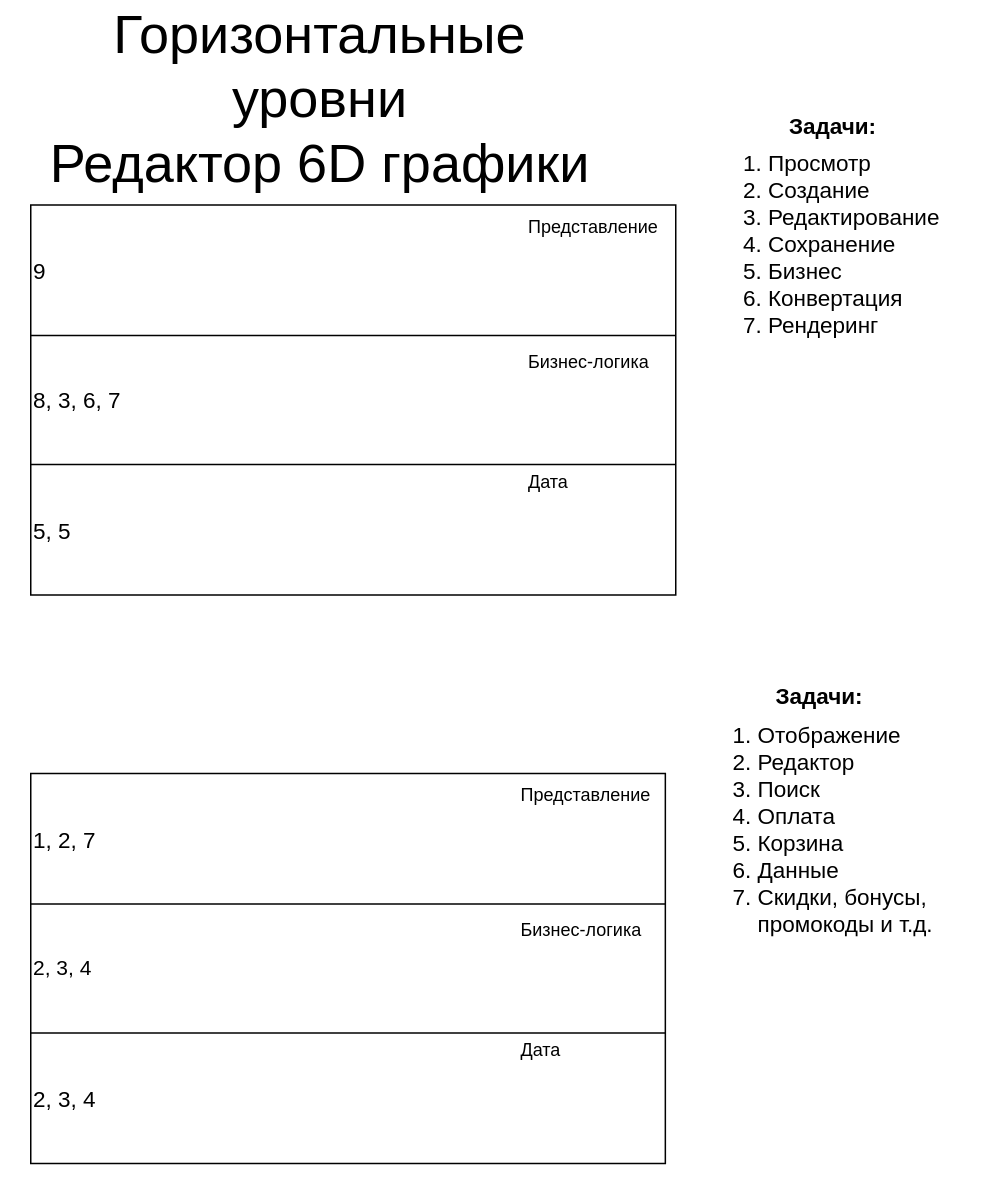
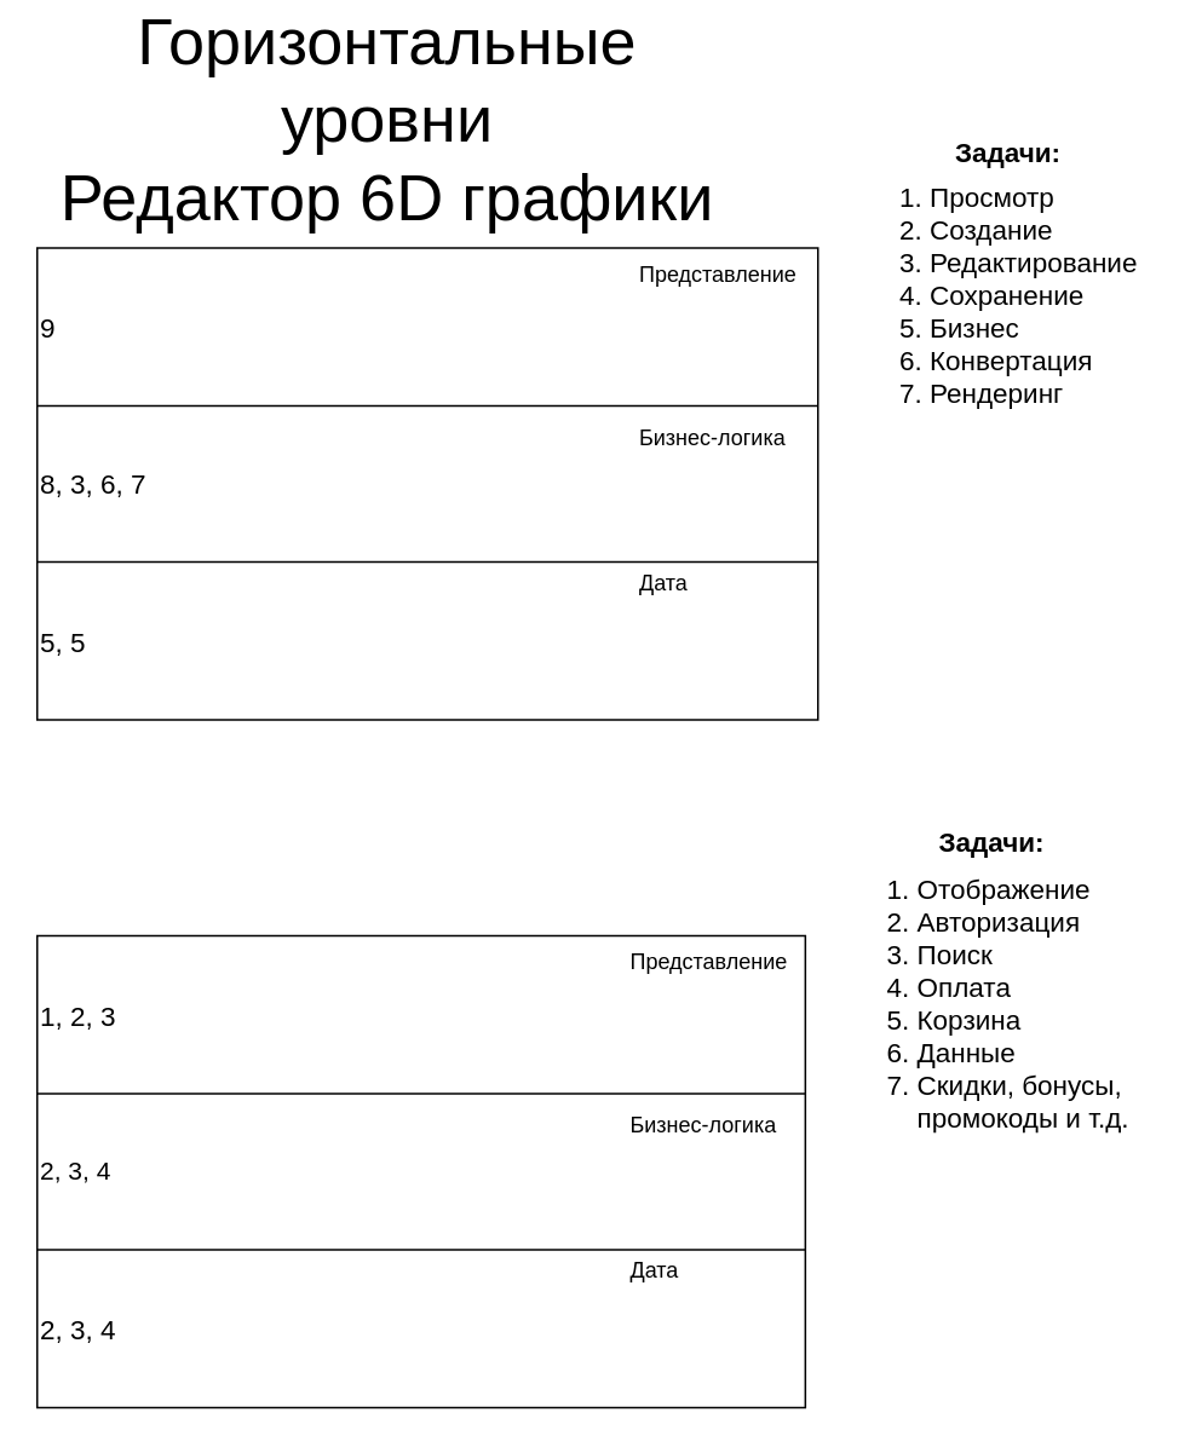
- <mxCell id="15" value="&lt;ol style=&quot;font-size: 15px;&quot;&gt;&lt;li style=&quot;font-size: 15px;&quot;&gt;Отображение&lt;/li&gt;&lt;li style=&quot;font-size: 15px;&quot;&gt;Редактор&lt;/li&gt;&lt;li style=&quot;font-size: 15px;&quot;&gt;Поиск&lt;/li&gt;&lt;li style=&quot;font-size: 15px;&quot;&gt;Оплата&lt;/li&gt;&lt;li style=&quot;font-size: 15px;&quot;&gt;Корзина&lt;/li&gt;&lt;li style=&quot;font-size: 15px;&quot;&gt;Данные&lt;/li&gt;&lt;li style=&quot;font-size: 15px;&quot;&gt;Скидки, бонусы, промокоды и т.д.&lt;/li&gt;&lt;/ol&gt;" style="text;strokeColor=none;fillColor=none;html=1;whiteSpace=wrap;verticalAlign=middle;overflow=hidden;fontSize=15;" vertex="1" parent="14"><mxGeometry y="17.651" width="167.26" height="162.349" as="geometry" /></mxCell>
+ <mxCell id="15" value="&lt;ol style=&quot;font-size: 15px;&quot;&gt;&lt;li style=&quot;font-size: 15px;&quot;&gt;Отображение&lt;/li&gt;&lt;li style=&quot;font-size: 15px;&quot;&gt;Авторизация&lt;/li&gt;&lt;li style=&quot;font-size: 15px;&quot;&gt;Поиск&lt;/li&gt;&lt;li style=&quot;font-size: 15px;&quot;&gt;Оплата&lt;/li&gt;&lt;li style=&quot;font-size: 15px;&quot;&gt;Корзина&lt;/li&gt;&lt;li style=&quot;font-size: 15px;&quot;&gt;Данные&lt;/li&gt;&lt;li style=&quot;font-size: 15px;&quot;&gt;Скидки, бонусы, промокоды и т.д.&lt;/li&gt;&lt;/ol&gt;" style="text;strokeColor=none;fillColor=none;html=1;whiteSpace=wrap;verticalAlign=middle;overflow=hidden;fontSize=15;" vertex="1" parent="14"><mxGeometry y="17.651" width="167.26" height="162.349" as="geometry" /></mxCell>
- <mxCell id="6" value="&lt;font style=&quot;font-size: 15px;&quot;&gt;1, 2, 7&lt;/font&gt;" style="shape=partialRectangle;html=1;whiteSpace=wrap;connectable=0;strokeColor=inherit;overflow=hidden;fillColor=none;top=0;left=0;bottom=0;right=0;pointerEvents=1;align=left;" vertex="1" parent="5"><mxGeometry width="423" height="87" as="geometry"><mxRectangle width="423" height="87" as="alternateBounds" /></mxGeometry></mxCell>
+ <mxCell id="6" value="&lt;font style=&quot;font-size: 15px;&quot;&gt;1, 2, 3&lt;/font&gt;" style="shape=partialRectangle;html=1;whiteSpace=wrap;connectable=0;strokeColor=inherit;overflow=hidden;fillColor=none;top=0;left=0;bottom=0;right=0;pointerEvents=1;align=left;" vertex="1" parent="5"><mxGeometry width="423" height="87" as="geometry"><mxRectangle width="423" height="87" as="alternateBounds" /></mxGeometry></mxCell>
